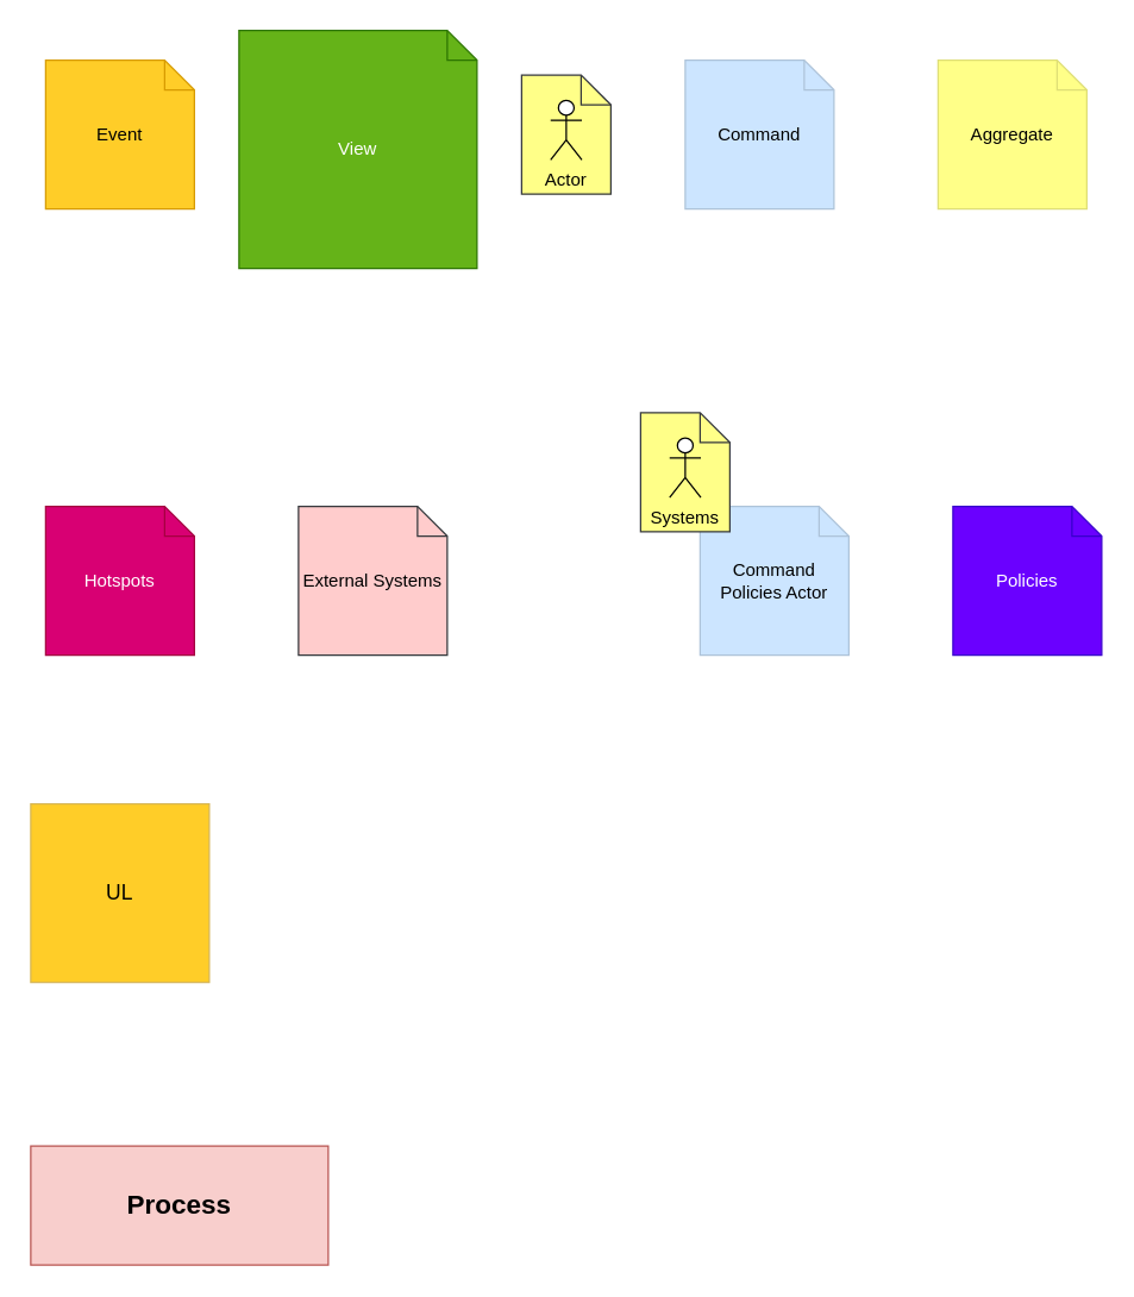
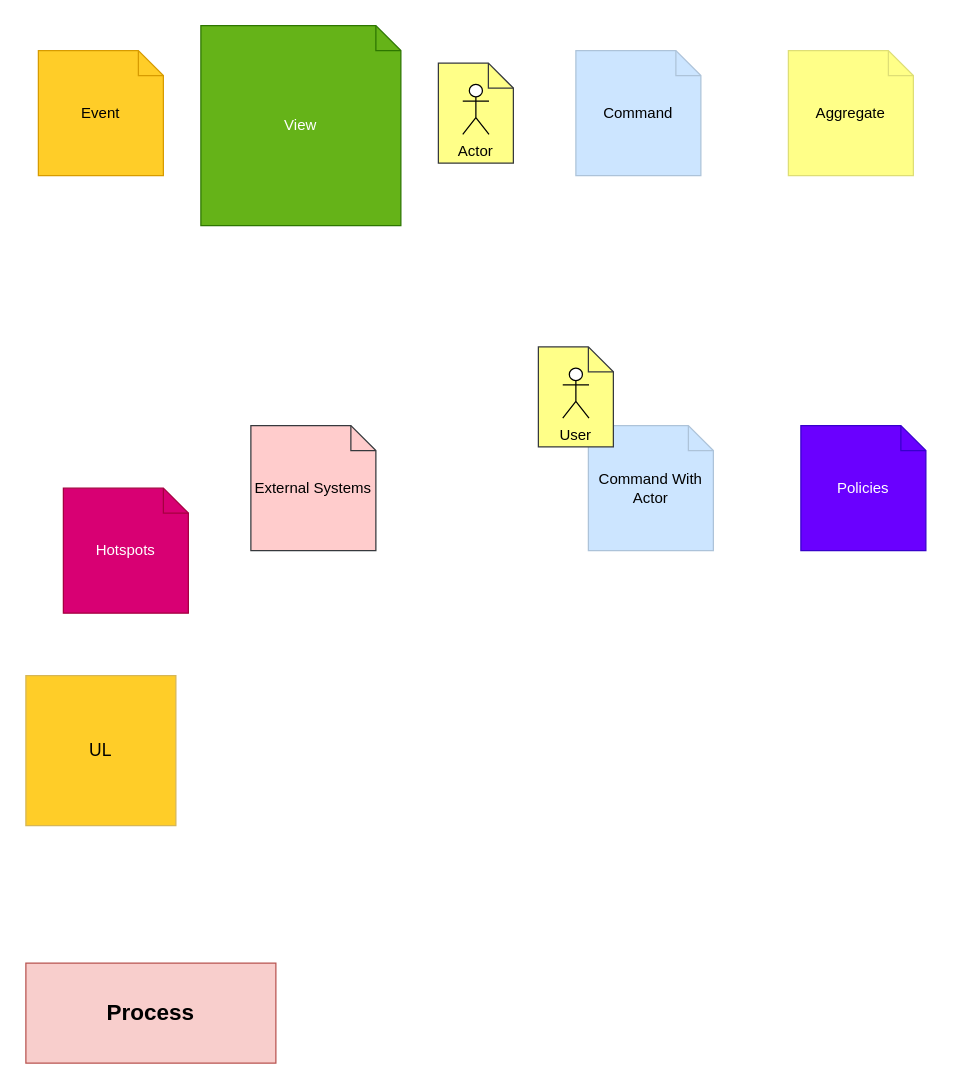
- <mxCell id="16" value="Systems" style="shape=note;size=20;whiteSpace=wrap;html=1;fillColor=#ffff88;strokeColor=#36393d;verticalAlign=bottom;" parent="15" vertex="1"><mxGeometry width="60" height="80" as="geometry" /></mxCell>
+ <mxCell id="16" value="User" style="shape=note;size=20;whiteSpace=wrap;html=1;fillColor=#ffff88;strokeColor=#36393d;verticalAlign=bottom;" parent="15" vertex="1"><mxGeometry width="60" height="80" as="geometry" /></mxCell>
- <mxCell id="10" value="Hotspots" style="shape=note;size=20;whiteSpace=wrap;html=1;fillColor=#d80073;strokeColor=#A50040;fontColor=#ffffff;" parent="1" vertex="1"><mxGeometry x="30" y="340" width="100" height="100" as="geometry" /></mxCell>
+ <mxCell id="10" value="Hotspots" style="shape=note;size=20;whiteSpace=wrap;html=1;fillColor=#d80073;strokeColor=#A50040;fontColor=#ffffff;" parent="1" vertex="1"><mxGeometry x="50" y="390" width="100" height="100" as="geometry" /></mxCell>
- <mxCell id="13" value="Command Policies Actor" style="shape=note;size=20;whiteSpace=wrap;html=1;fillColor=#cce5ff;strokeColor=#ADC3D9;" parent="1" vertex="1"><mxGeometry x="470" y="340" width="100" height="100" as="geometry" /></mxCell>
+ <mxCell id="13" value="Command With Actor" style="shape=note;size=20;whiteSpace=wrap;html=1;fillColor=#cce5ff;strokeColor=#ADC3D9;" parent="1" vertex="1"><mxGeometry x="470" y="340" width="100" height="100" as="geometry" /></mxCell>
